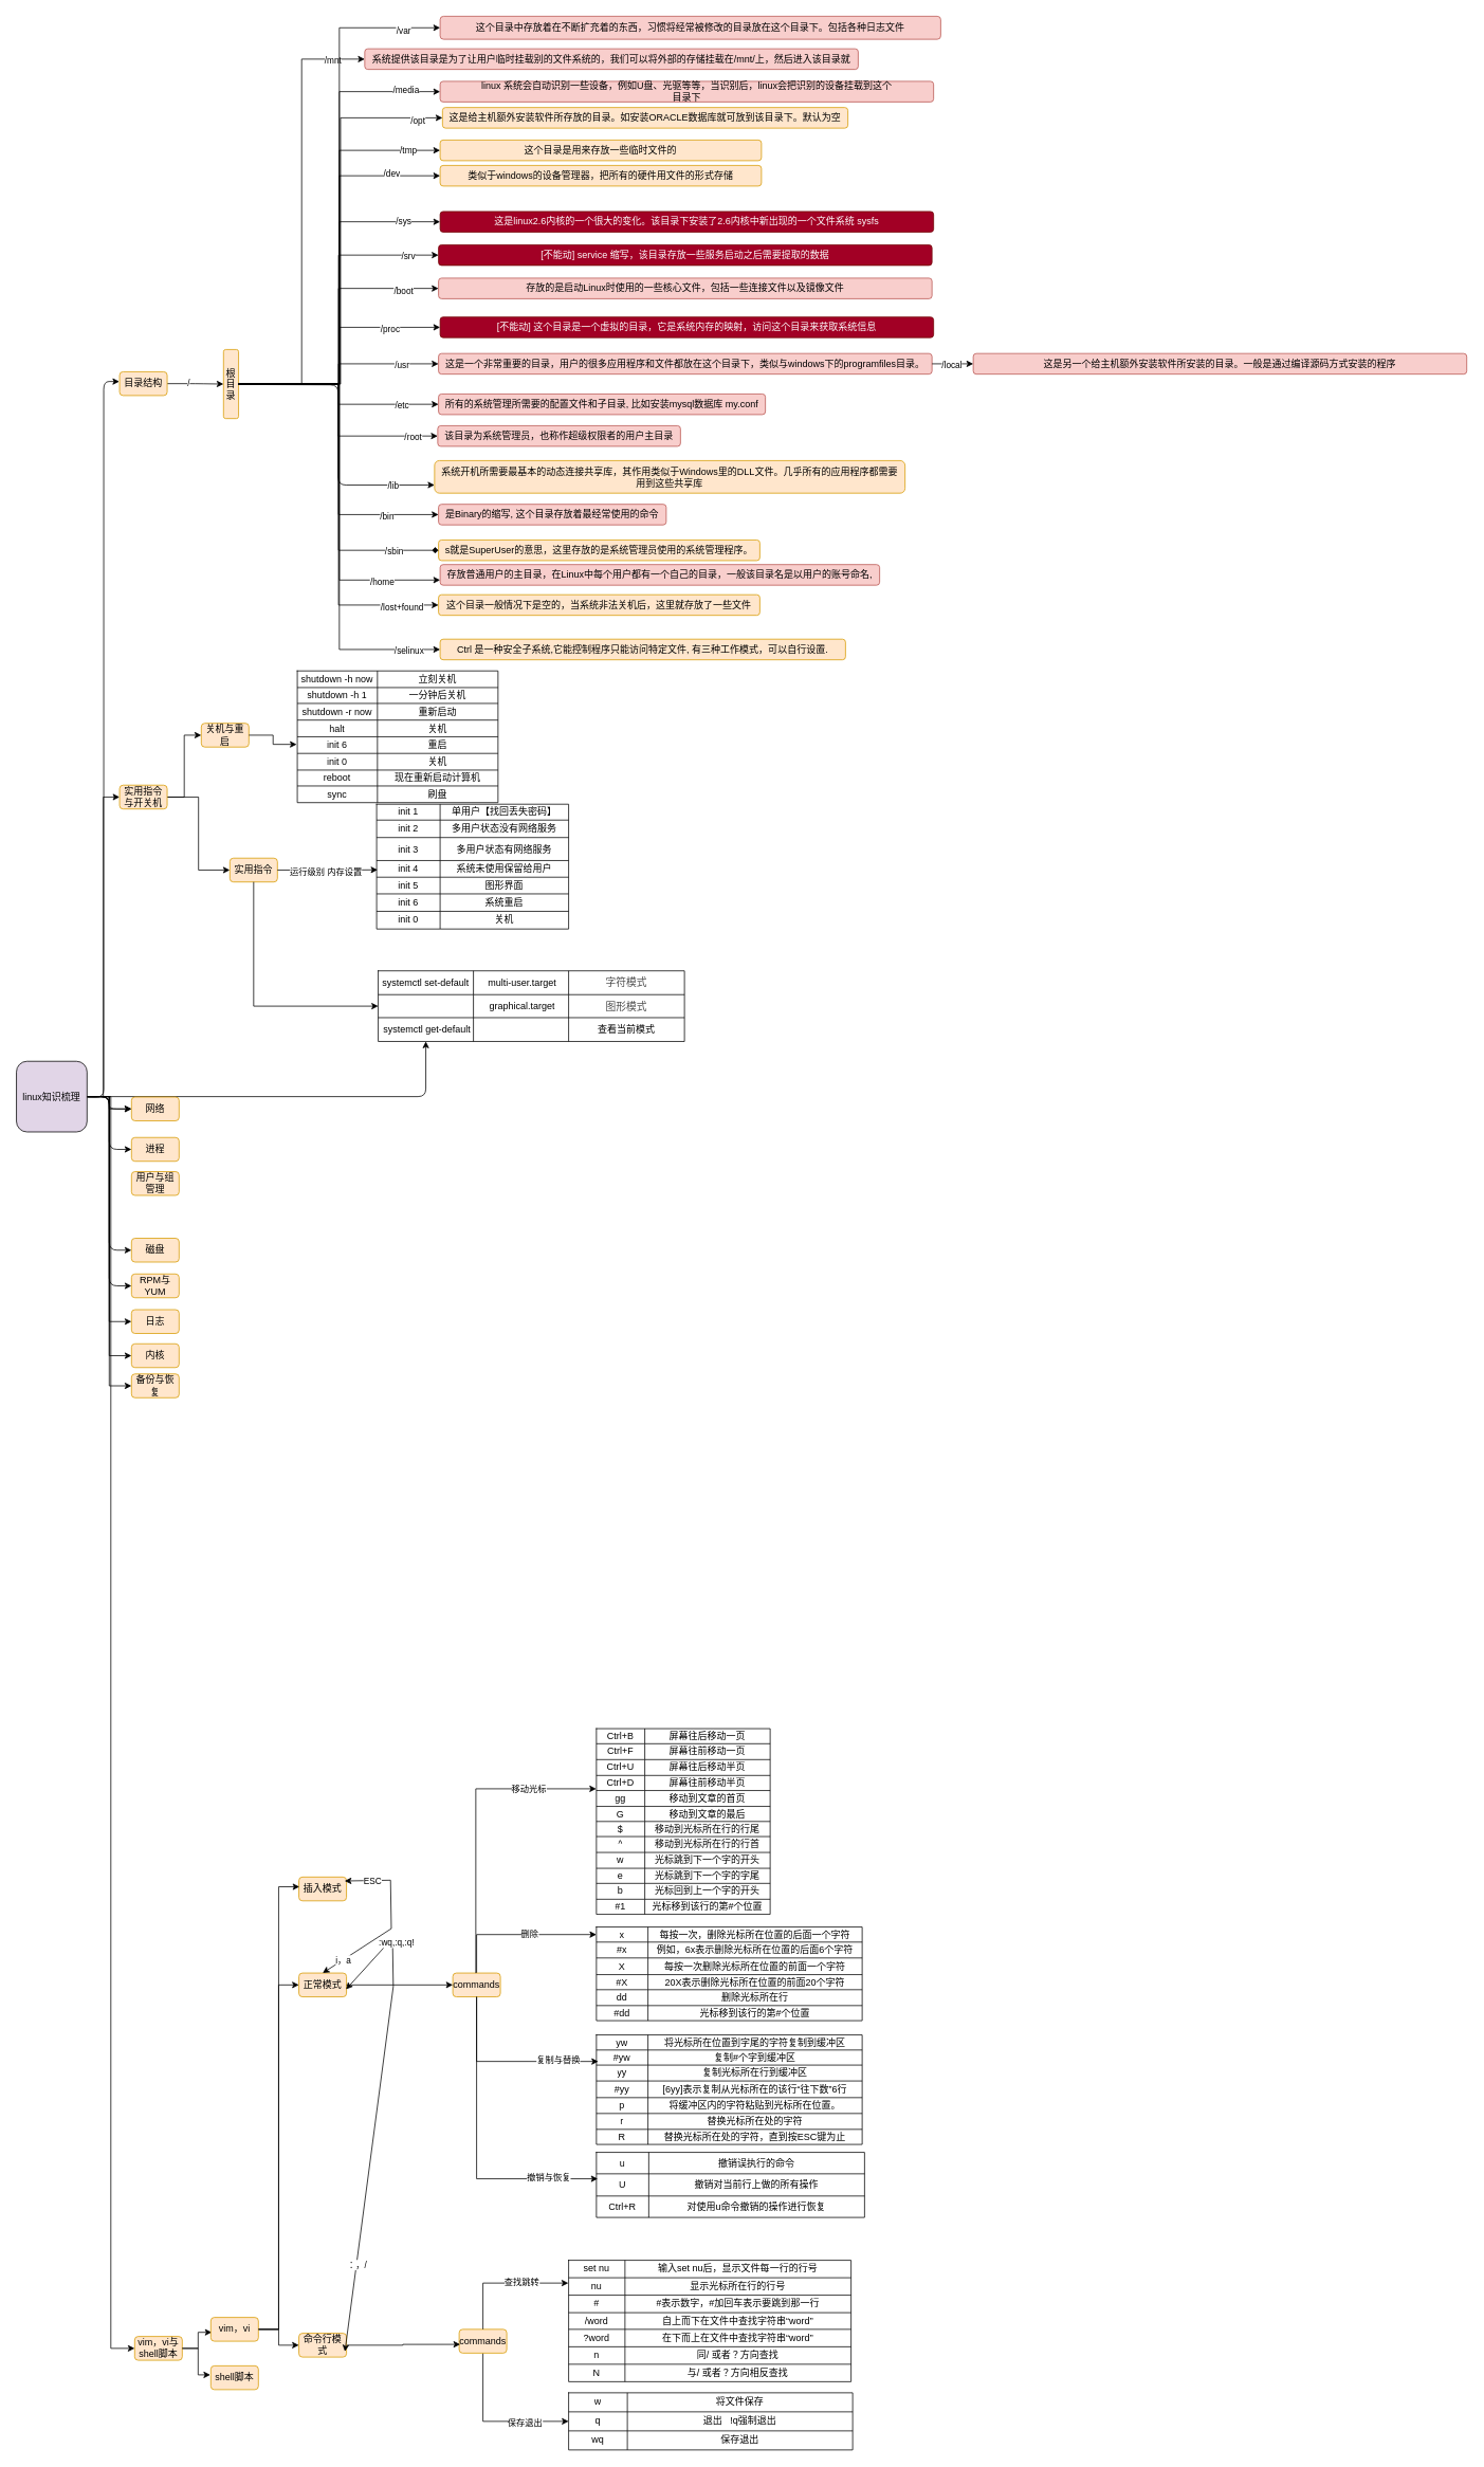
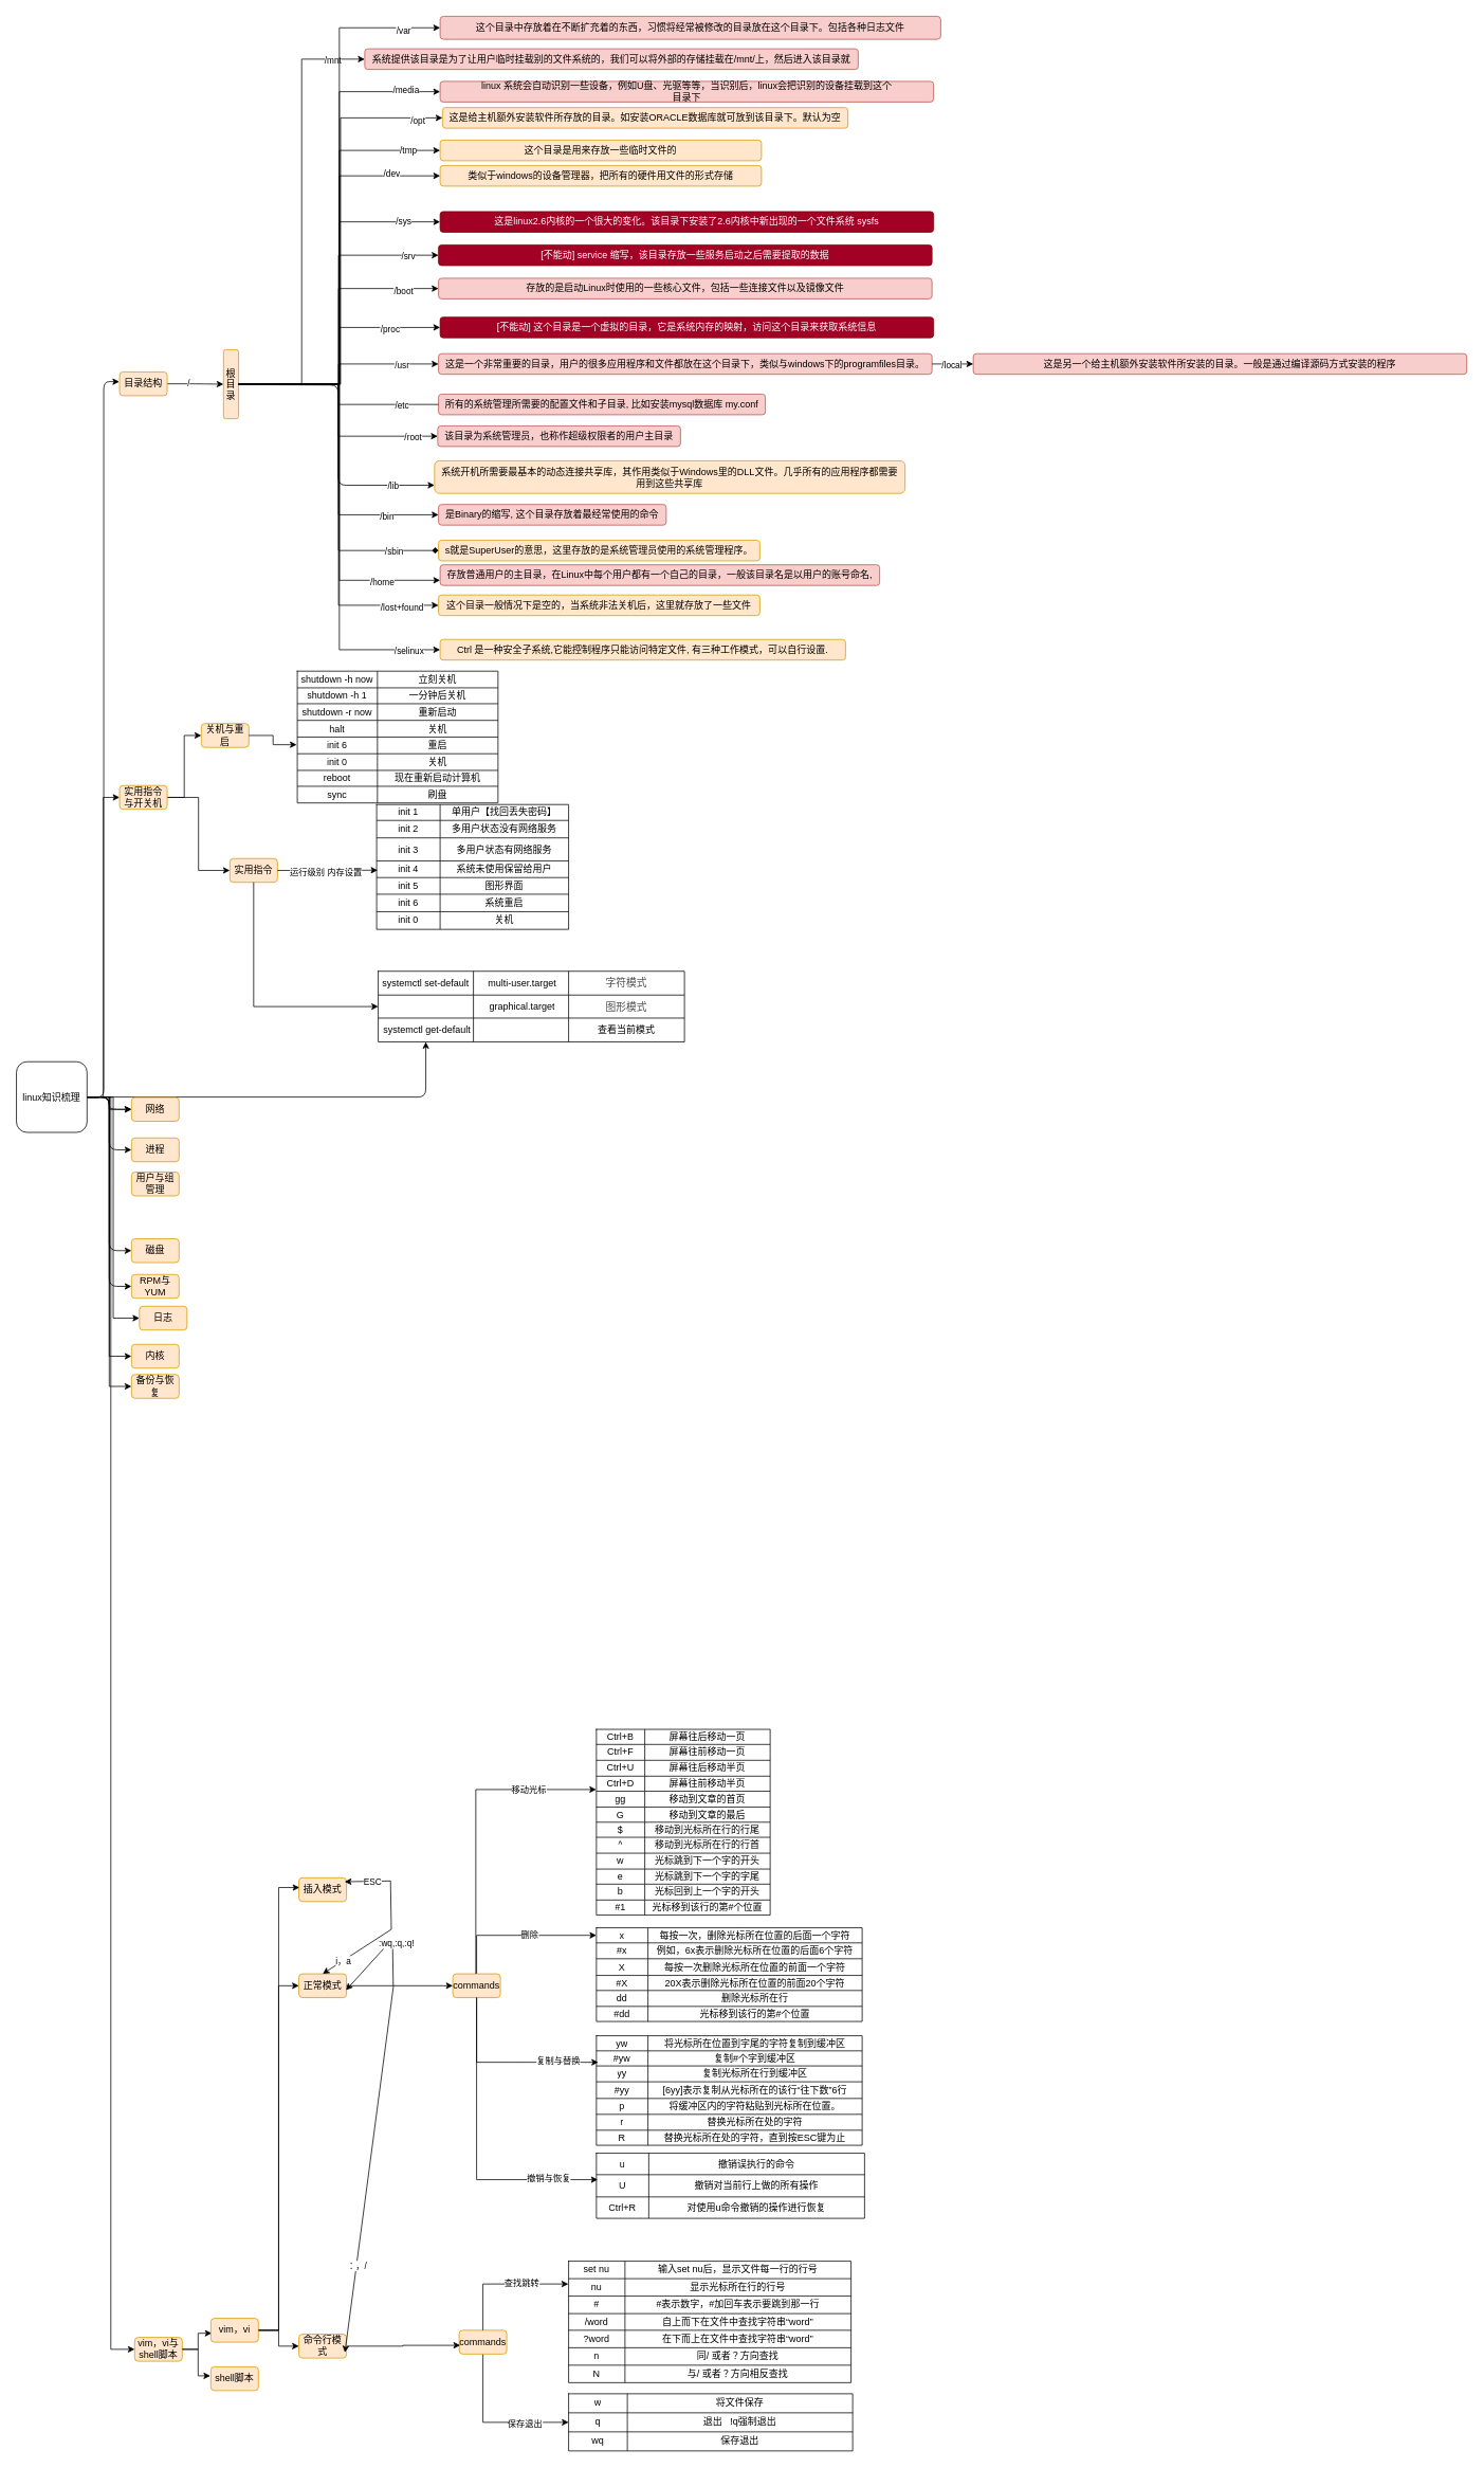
- <mxCell id="225" style="edgeStyle=orthogonalEdgeStyle;rounded=0;orthogonalLoop=1;jettySize=auto;html=1;entryX=0;entryY=0.5;entryDx=0;entryDy=0;" parent="183" source="188" target="198" edge="1"><mxGeometry relative="1" as="geometry" /></mxCell>
+ <mxCell id="225" style="edgeStyle=orthogonalEdgeStyle;rounded=0;orthogonalLoop=1;jettySize=auto;html=1;entryX=0;entryY=0.5;entryDx=0;entryDy=0;endArrow=none;" parent="183" source="188" target="198" edge="1"><mxGeometry relative="1" as="geometry" /></mxCell>
- <mxCell id="13" value="linux知识梳理" style="whiteSpace=wrap;html=1;aspect=fixed;rounded=1;fillColor=#e1d5e7;" parent="1" vertex="1"><mxGeometry x="20" y="1337" width="89" height="89" as="geometry" /></mxCell>
+ <mxCell id="13" value="linux知识梳理" style="whiteSpace=wrap;html=1;aspect=fixed;rounded=1;" parent="1" vertex="1"><mxGeometry x="20" y="1337" width="89" height="89" as="geometry" /></mxCell>
- <mxCell id="20" value="日志" style="text;html=1;align=center;verticalAlign=middle;whiteSpace=wrap;rounded=1;fillColor=#ffe6cc;strokeColor=#d79b00;" parent="1" vertex="1"><mxGeometry x="165" y="1650" width="60" height="30" as="geometry" /></mxCell>
+ <mxCell id="20" value="日志" style="text;html=1;align=center;verticalAlign=middle;whiteSpace=wrap;rounded=1;fillColor=#ffe6cc;strokeColor=#d79b00;" parent="1" vertex="1"><mxGeometry x="175" y="1645" width="60" height="30" as="geometry" /></mxCell>
